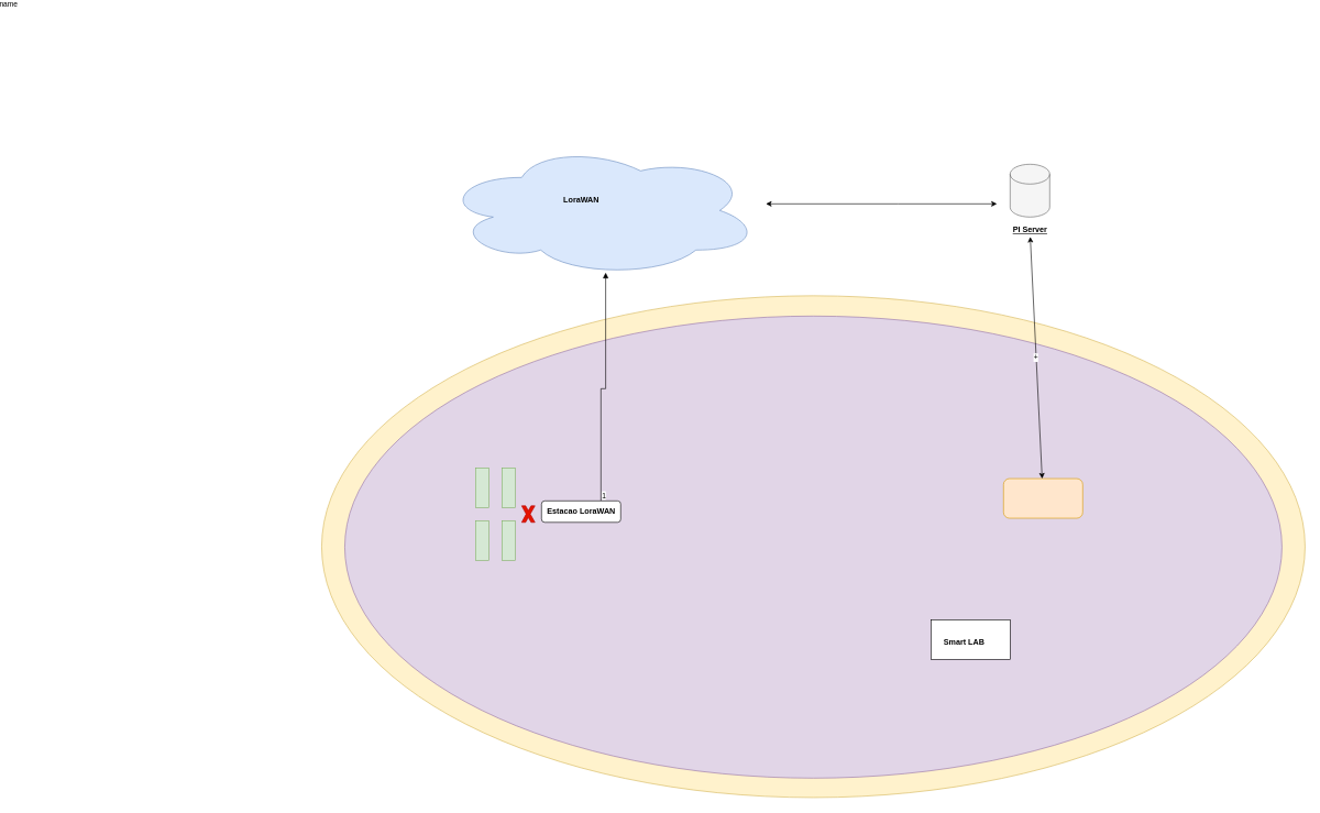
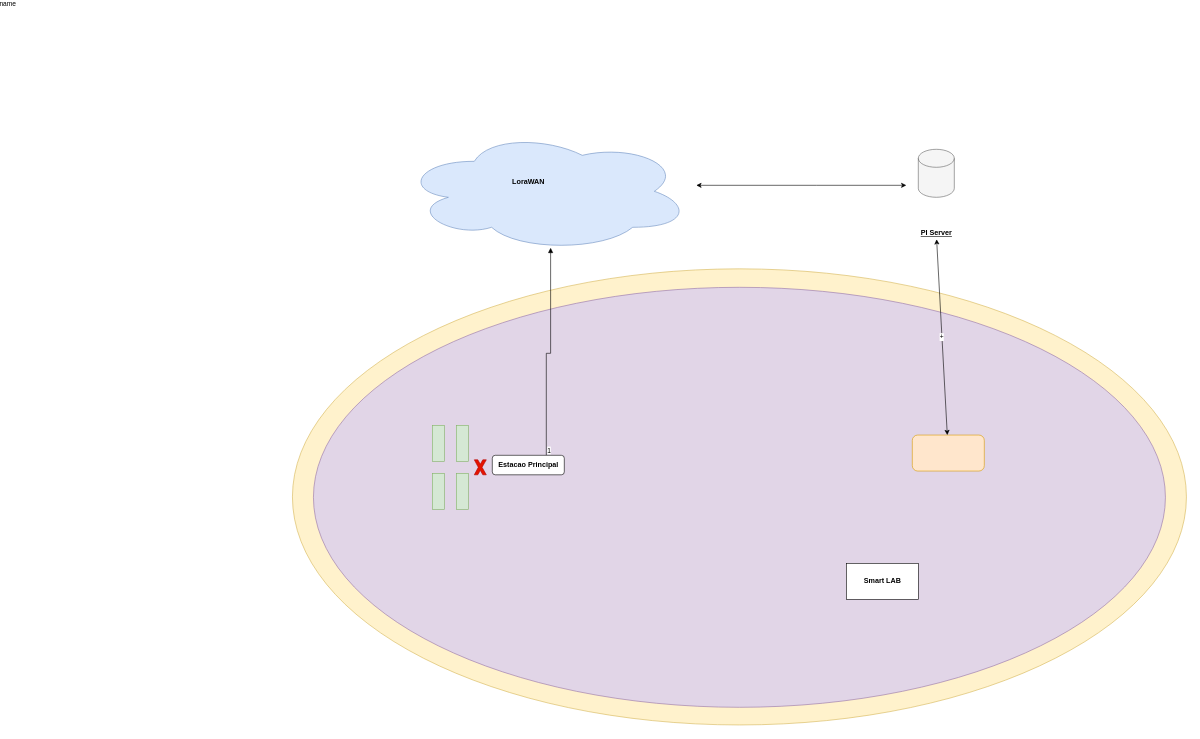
- <mxCell id="13" value="PI Server" style="text;html=1;resizable=0;autosize=1;align=center;verticalAlign=middle;points=[];fillColor=none;strokeColor=none;rounded=0;fontStyle=5" vertex="1" parent="1"><mxGeometry x="1059" y="140" width="70" height="20" as="geometry" /></mxCell>
+ <mxCell id="13" value="PI Server" style="text;html=1;resizable=0;autosize=1;align=center;verticalAlign=middle;points=[];fillColor=none;strokeColor=none;rounded=0;fontStyle=5" vertex="1" parent="1"><mxGeometry x="1059" y="180" width="70" height="20" as="geometry" /></mxCell>
- <mxCell id="19" value="&lt;b&gt;Estacao LoraWAN&lt;/b&gt;" style="text;html=1;resizable=0;autosize=1;align=center;verticalAlign=middle;points=[];fillColor=none;strokeColor=none;rounded=0;" vertex="1" parent="1"><mxGeometry x="354" y="566.25" width="120" height="20" as="geometry" /></mxCell>
+ <mxCell id="19" value="&lt;b&gt;Estacao Principal&lt;/b&gt;" style="text;html=1;resizable=0;autosize=1;align=center;verticalAlign=middle;points=[];fillColor=none;strokeColor=none;rounded=0;" vertex="1" parent="1"><mxGeometry x="354" y="566.25" width="120" height="20" as="geometry" /></mxCell>
- <mxCell id="17" value="&lt;b&gt;Smart LAB&lt;/b&gt;" style="text;html=1;resizable=0;autosize=1;align=center;verticalAlign=middle;points=[];fillColor=none;strokeColor=none;rounded=0;" vertex="1" parent="1"><mxGeometry x="954" y="765" width="80" height="20" as="geometry" /></mxCell>
+ <mxCell id="17" value="&lt;b&gt;Smart LAB&lt;/b&gt;" style="text;html=1;resizable=0;autosize=1;align=center;verticalAlign=middle;points=[];fillColor=none;strokeColor=none;rounded=0;" vertex="1" parent="1"><mxGeometry x="964" y="760" width="80" height="20" as="geometry" /></mxCell>
